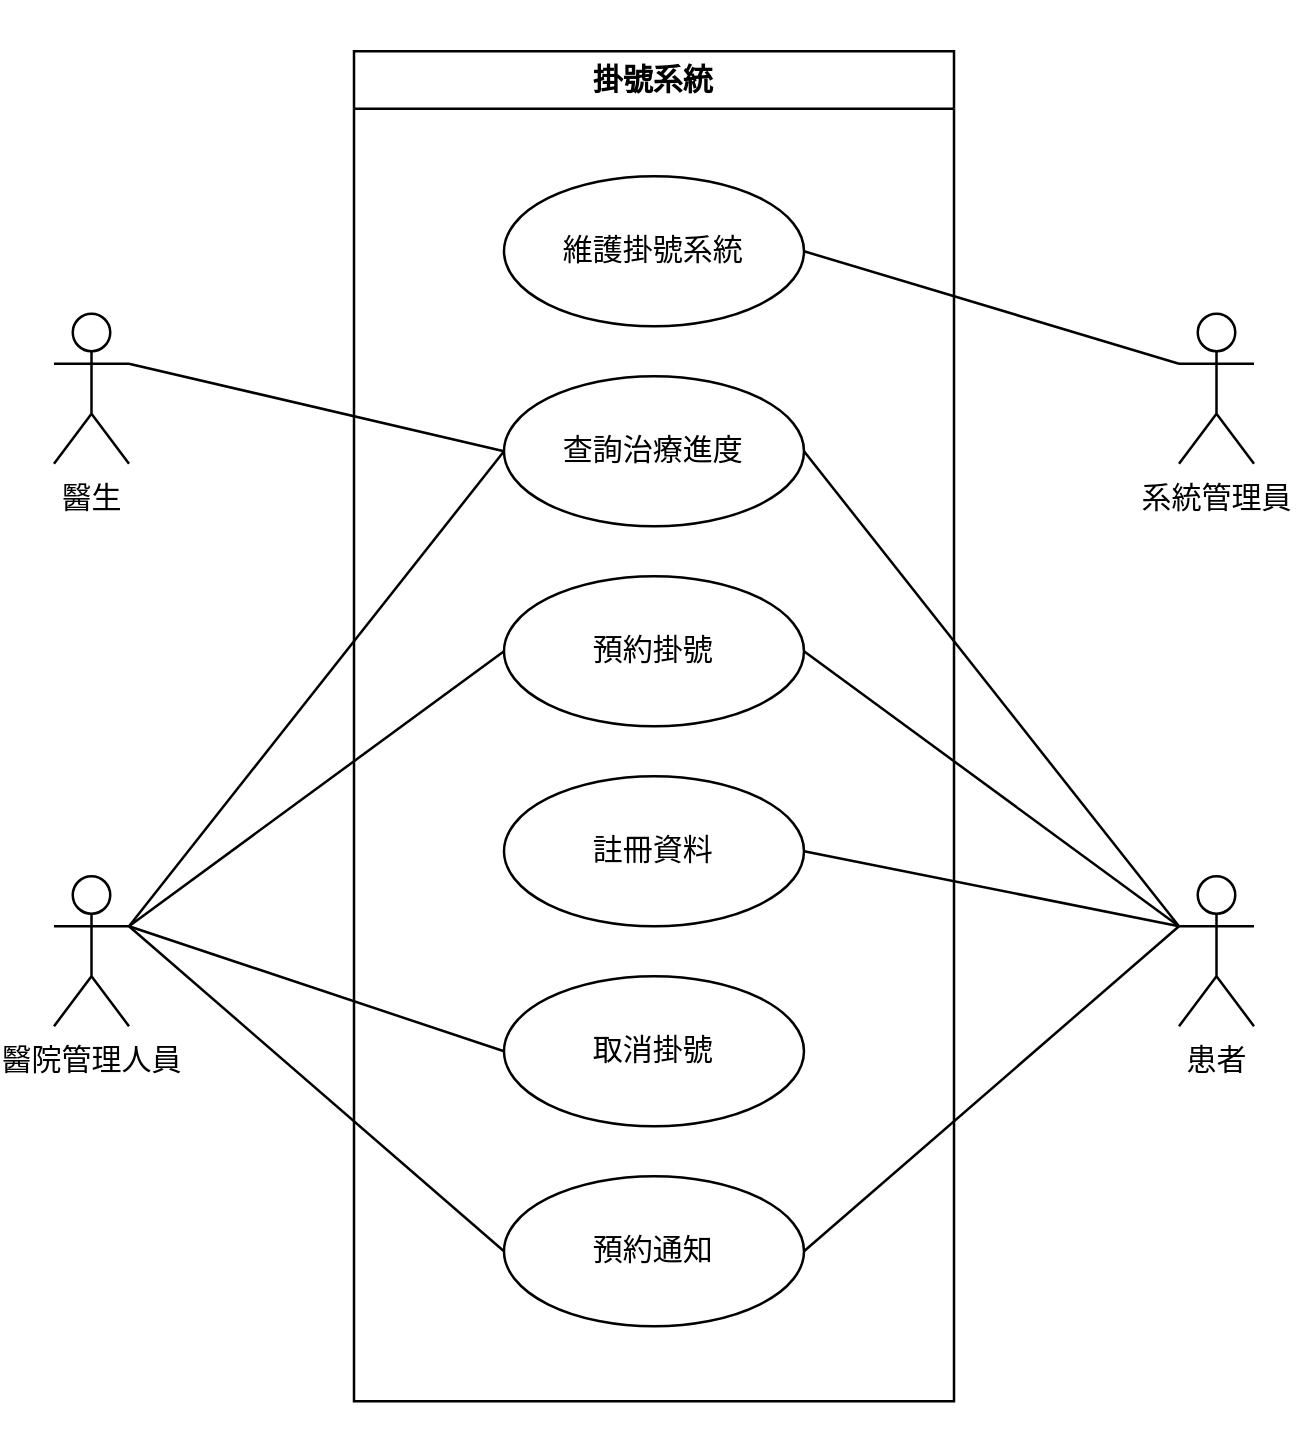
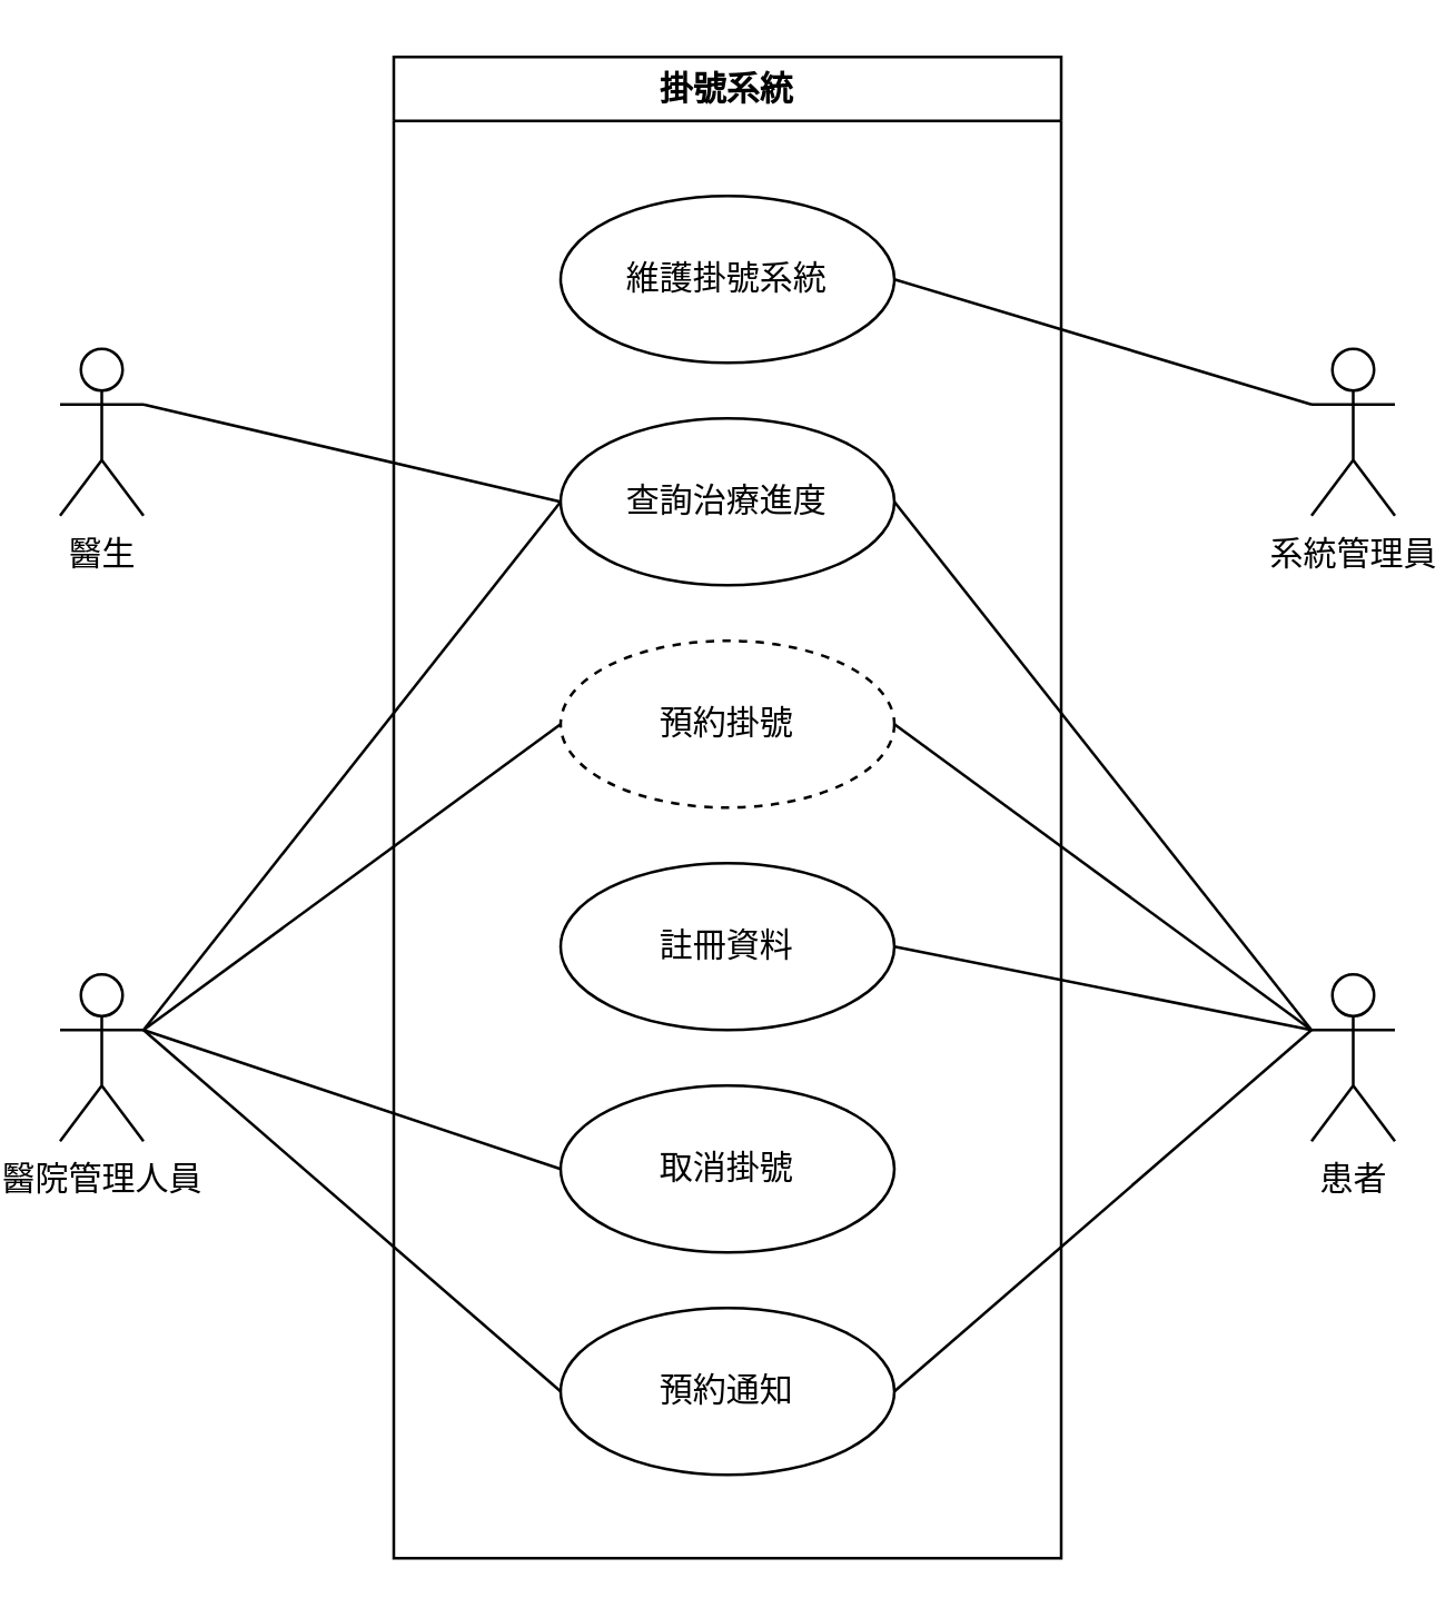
- <mxCell id="5" value="預約掛號" style="ellipse;whiteSpace=wrap;html=1;" parent="2" vertex="1"><mxGeometry x="60" y="210" width="120" height="60" as="geometry" /></mxCell>
+ <mxCell id="5" value="預約掛號" style="ellipse;whiteSpace=wrap;html=1;dashed=1;" parent="2" vertex="1"><mxGeometry x="60" y="210" width="120" height="60" as="geometry" /></mxCell>
